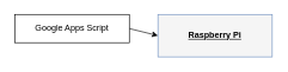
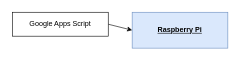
- <mxCell id="4" value="Raspberry Pi" style="rounded=0;whiteSpace=wrap;html=1;fillColor=#f5f5f5;strokeColor=#6c8ebf;fontStyle=5;" parent="1" vertex="1"><mxGeometry x="220" y="20" width="160" height="60" as="geometry" /></mxCell>
+ <mxCell id="4" value="Raspberry Pi" style="rounded=0;whiteSpace=wrap;html=1;fillColor=#dae8fc;strokeColor=#6c8ebf;fontStyle=5" parent="1" vertex="1"><mxGeometry x="220" y="20" width="160" height="60" as="geometry" /></mxCell>
